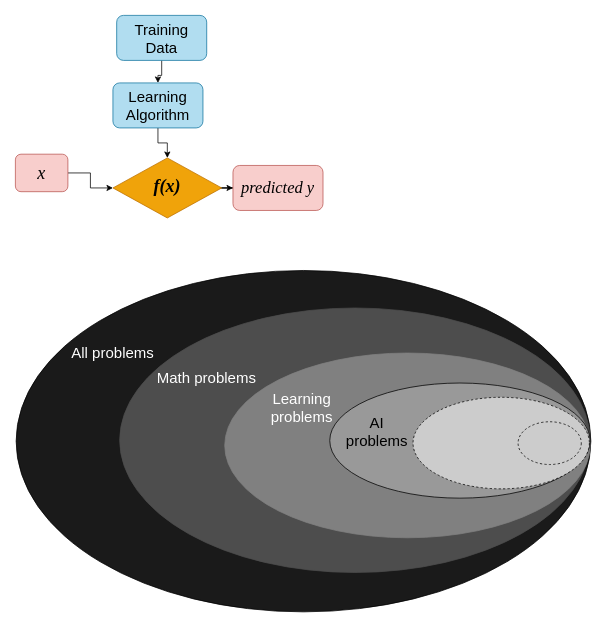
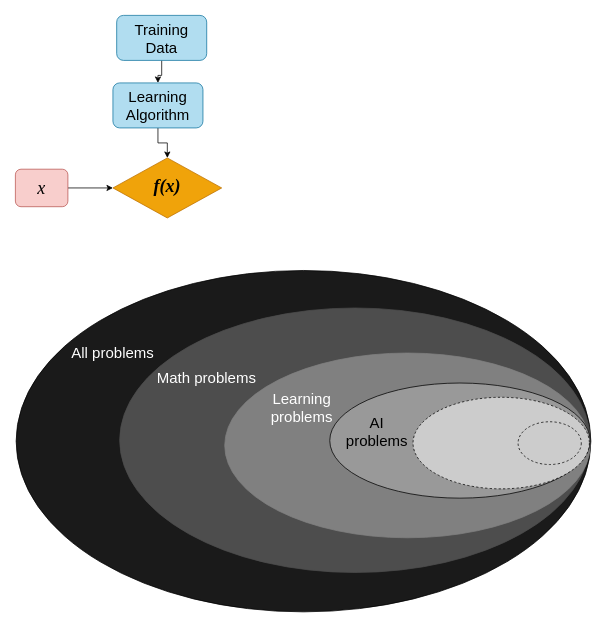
- <mxCell id="8" value="&lt;font face=&quot;Times New Roman&quot; size=&quot;1&quot;&gt;&lt;i style=&quot;font-size: 24px&quot;&gt;x&lt;/i&gt;&lt;/font&gt;" style="rounded=1;whiteSpace=wrap;html=1;fontSize=12;glass=0;strokeWidth=1;shadow=0;fillColor=#f8cecc;strokeColor=#b85450;" parent="1" vertex="1"><mxGeometry x="20" y="205" width="70" height="50" as="geometry" /></mxCell>
+ <mxCell id="8" value="&lt;font face=&quot;Times New Roman&quot; size=&quot;1&quot;&gt;&lt;i style=&quot;font-size: 24px&quot;&gt;x&lt;/i&gt;&lt;/font&gt;" style="rounded=1;whiteSpace=wrap;html=1;fontSize=12;glass=0;strokeWidth=1;shadow=0;fillColor=#f8cecc;strokeColor=#b85450;" parent="1" vertex="1"><mxGeometry x="20" y="225" width="70" height="50" as="geometry" /></mxCell>
- <mxCell id="4" value="" style="edgeStyle=orthogonalEdgeStyle;rounded=0;orthogonalLoop=1;jettySize=auto;html=1;" parent="1" source="5" target="6" edge="1"><mxGeometry relative="1" as="geometry" /></mxCell>
- <mxCell id="6" value="&lt;font face=&quot;Times New Roman&quot; size=&quot;1&quot;&gt;&lt;i style=&quot;font-size: 22px&quot;&gt;predicted y&lt;/i&gt;&lt;/font&gt;" style="rounded=1;whiteSpace=wrap;html=1;fontSize=12;glass=0;strokeWidth=1;shadow=0;fillColor=#f8cecc;strokeColor=#b85450;" parent="1" vertex="1"><mxGeometry x="310" y="220" width="120" height="60" as="geometry" /></mxCell>
